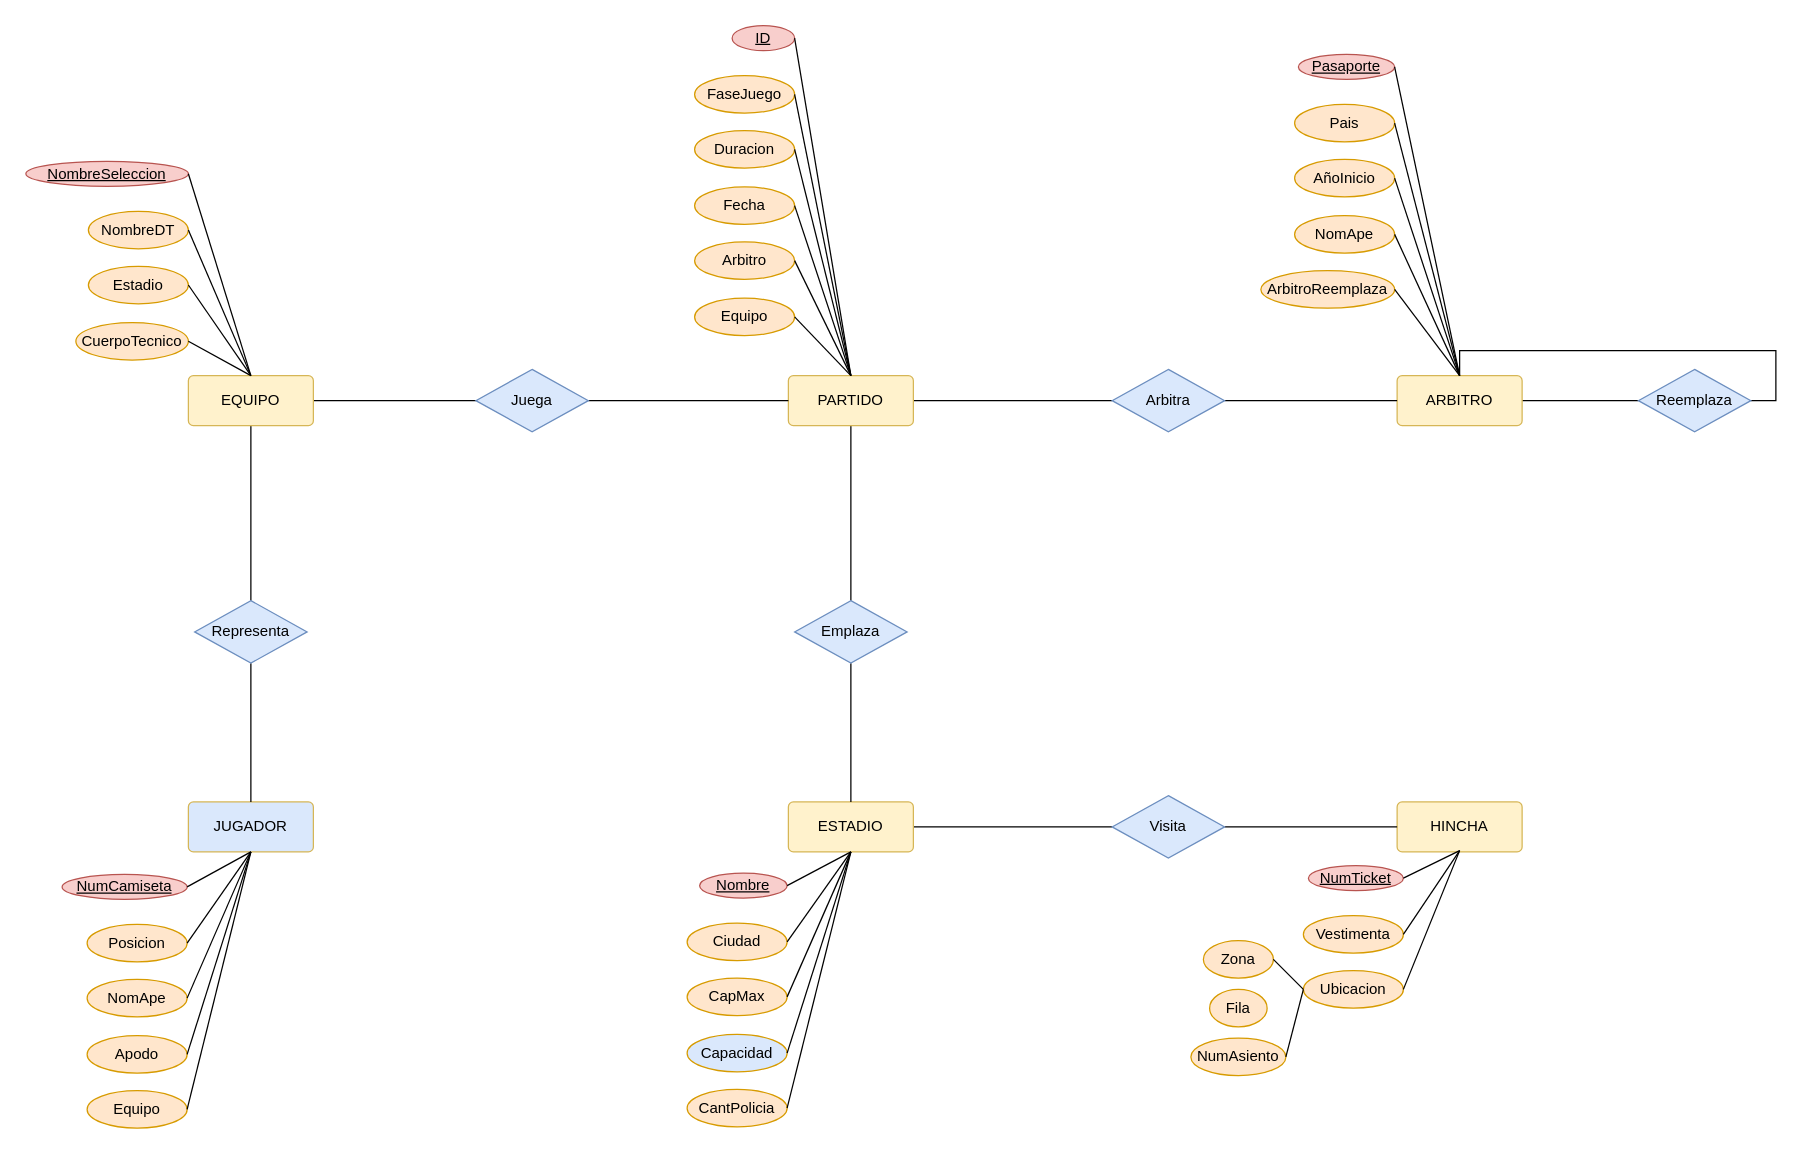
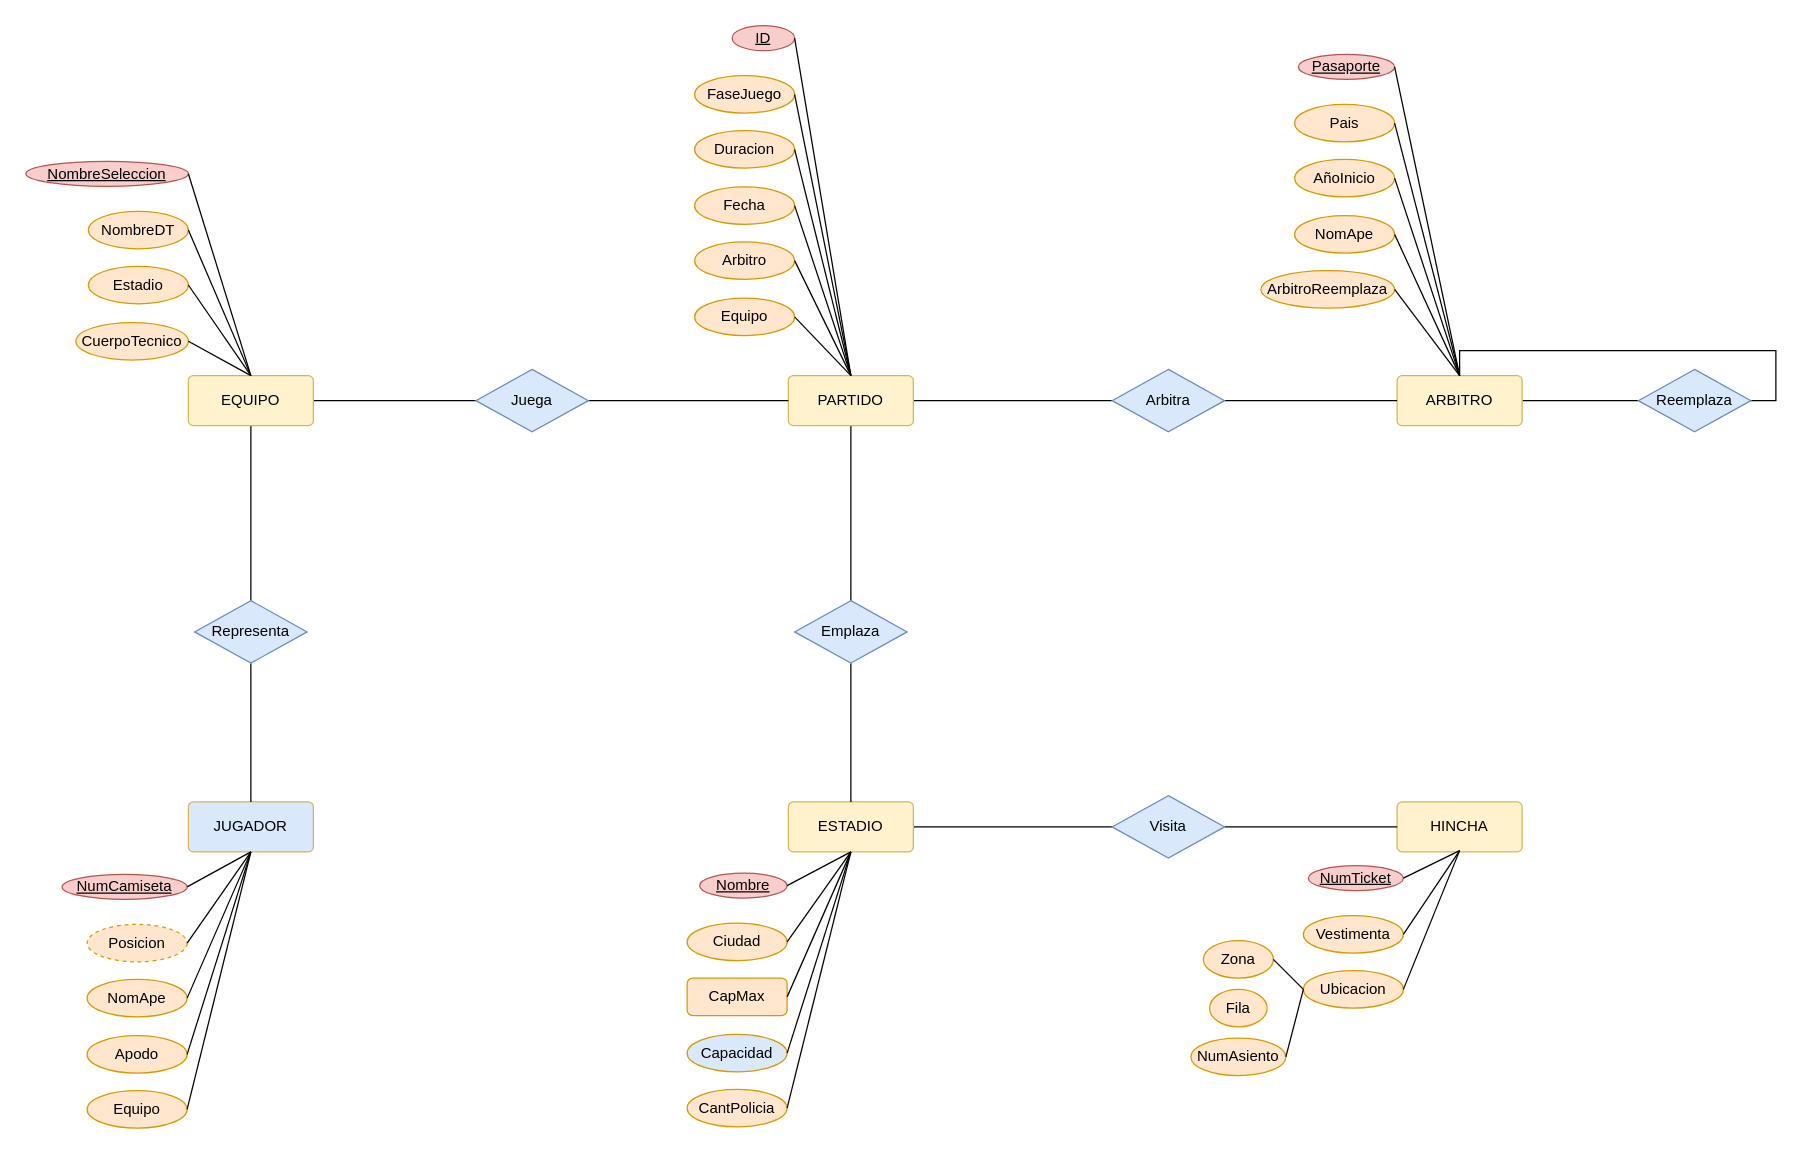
- <mxCell id="58" value="Posicion" style="ellipse;whiteSpace=wrap;html=1;align=center;fillColor=#ffe6cc;strokeColor=#d79b00;" vertex="1" parent="1"><mxGeometry x="69" y="739" width="80" height="30" as="geometry" /></mxCell>
+ <mxCell id="58" value="Posicion" style="ellipse;whiteSpace=wrap;html=1;align=center;fillColor=#ffe6cc;strokeColor=#d79b00;dashed=1;" vertex="1" parent="1"><mxGeometry x="69" y="739" width="80" height="30" as="geometry" /></mxCell>
- <mxCell id="67" value="CapMax" style="ellipse;whiteSpace=wrap;html=1;align=center;fillColor=#ffe6cc;strokeColor=#d79b00;" vertex="1" parent="1"><mxGeometry x="549" y="782" width="80" height="30" as="geometry" /></mxCell>
+ <mxCell id="67" value="CapMax" style="whiteSpace=wrap;html=1;align=center;fillColor=#ffe6cc;strokeColor=#d79b00;rounded=1;" vertex="1" parent="1"><mxGeometry x="549" y="782" width="80" height="30" as="geometry" /></mxCell>
